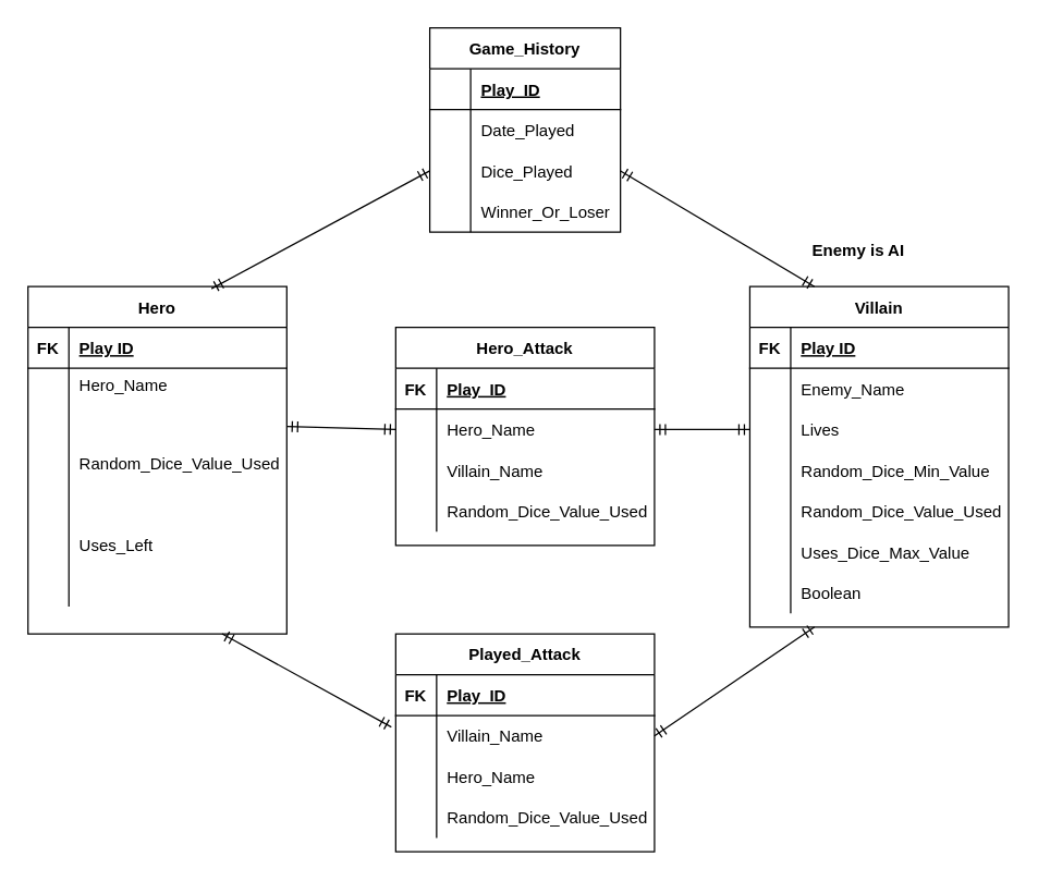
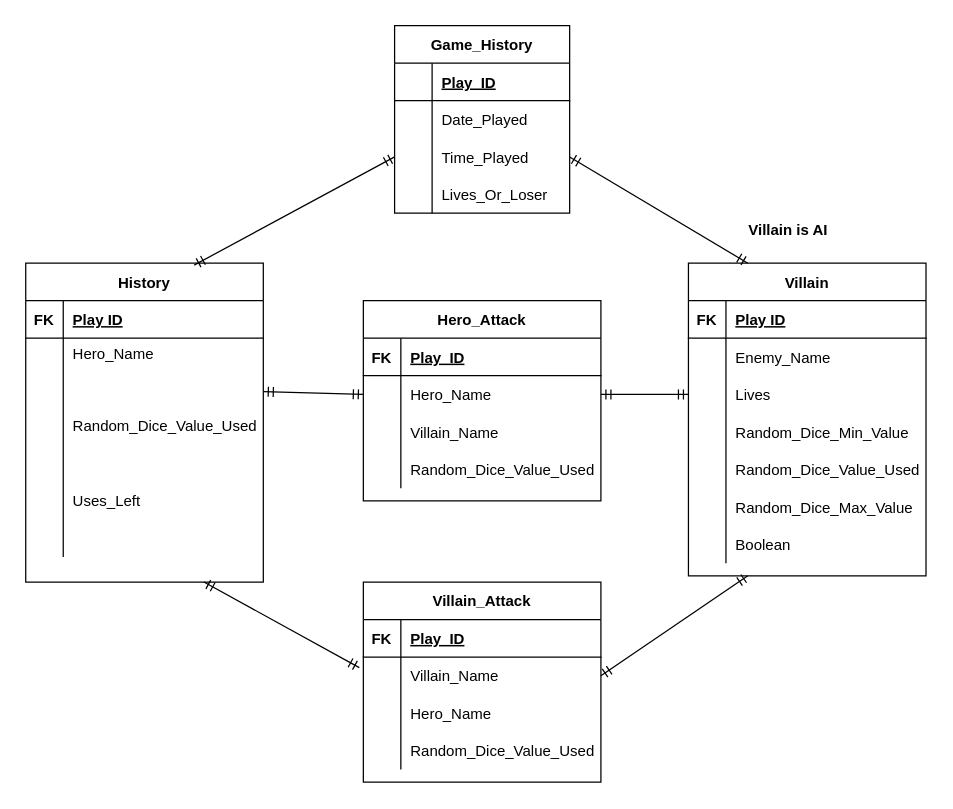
- <mxCell id="52" value="Dice_Played" style="shape=partialRectangle;connectable=0;fillColor=none;top=0;left=0;bottom=0;right=0;align=left;spacingLeft=6;overflow=hidden;" parent="50" vertex="1"><mxGeometry x="30" width="110" height="30" as="geometry"><mxRectangle width="110" height="30" as="alternateBounds" /></mxGeometry></mxCell>
+ <mxCell id="52" value="Time_Played" style="shape=partialRectangle;connectable=0;fillColor=none;top=0;left=0;bottom=0;right=0;align=left;spacingLeft=6;overflow=hidden;" parent="50" vertex="1"><mxGeometry x="30" width="110" height="30" as="geometry"><mxRectangle width="110" height="30" as="alternateBounds" /></mxGeometry></mxCell>
- <mxCell id="55" value="Winner_Or_Loser" style="shape=partialRectangle;connectable=0;fillColor=none;top=0;left=0;bottom=0;right=0;align=left;spacingLeft=6;overflow=hidden;" parent="53" vertex="1"><mxGeometry x="30" width="110" height="30" as="geometry"><mxRectangle width="110" height="30" as="alternateBounds" /></mxGeometry></mxCell>
+ <mxCell id="55" value="Lives_Or_Loser" style="shape=partialRectangle;connectable=0;fillColor=none;top=0;left=0;bottom=0;right=0;align=left;spacingLeft=6;overflow=hidden;" parent="53" vertex="1"><mxGeometry x="30" width="110" height="30" as="geometry"><mxRectangle width="110" height="30" as="alternateBounds" /></mxGeometry></mxCell>
- <mxCell id="70" value="Enemy is AI" style="text;align=center;fontStyle=1;verticalAlign=middle;spacingLeft=3;spacingRight=3;strokeColor=none;rotatable=0;points=[[0,0.5],[1,0.5]];portConstraint=eastwest;" parent="1" vertex="1"><mxGeometry x="590" y="170" width="80" height="26" as="geometry" /></mxCell>
+ <mxCell id="70" value="Villain is AI" style="text;align=center;fontStyle=1;verticalAlign=middle;spacingLeft=3;spacingRight=3;strokeColor=none;rotatable=0;points=[[0,0.5],[1,0.5]];portConstraint=eastwest;" parent="1" vertex="1"><mxGeometry x="590" y="170" width="80" height="26" as="geometry" /></mxCell>
- <mxCell id="2" value="Hero" style="shape=table;startSize=30;container=1;collapsible=1;childLayout=tableLayout;fixedRows=1;rowLines=0;fontStyle=1;align=center;resizeLast=1;" parent="1" vertex="1"><mxGeometry x="20" y="210" width="190" height="255" as="geometry" /></mxCell>
+ <mxCell id="2" value="History" style="shape=table;startSize=30;container=1;collapsible=1;childLayout=tableLayout;fixedRows=1;rowLines=0;fontStyle=1;align=center;resizeLast=1;" parent="1" vertex="1"><mxGeometry x="20" y="210" width="190" height="255" as="geometry" /></mxCell>
- <mxCell id="40" value="Uses_Dice_Max_Value" style="shape=partialRectangle;connectable=0;fillColor=none;top=0;left=0;bottom=0;right=0;align=left;spacingLeft=6;overflow=hidden;" parent="38" vertex="1"><mxGeometry x="30" width="160" height="30" as="geometry"><mxRectangle width="160" height="30" as="alternateBounds" /></mxGeometry></mxCell>
+ <mxCell id="40" value="Random_Dice_Max_Value" style="shape=partialRectangle;connectable=0;fillColor=none;top=0;left=0;bottom=0;right=0;align=left;spacingLeft=6;overflow=hidden;" parent="38" vertex="1"><mxGeometry x="30" width="160" height="30" as="geometry"><mxRectangle width="160" height="30" as="alternateBounds" /></mxGeometry></mxCell>
- <mxCell id="72" value="Played_Attack" style="shape=table;startSize=30;container=1;collapsible=1;childLayout=tableLayout;fixedRows=1;rowLines=0;fontStyle=1;align=center;resizeLast=1;" parent="1" vertex="1"><mxGeometry x="290" y="465" width="190" height="160" as="geometry" /></mxCell>
+ <mxCell id="72" value="Villain_Attack" style="shape=table;startSize=30;container=1;collapsible=1;childLayout=tableLayout;fixedRows=1;rowLines=0;fontStyle=1;align=center;resizeLast=1;" parent="1" vertex="1"><mxGeometry x="290" y="465" width="190" height="160" as="geometry" /></mxCell>
